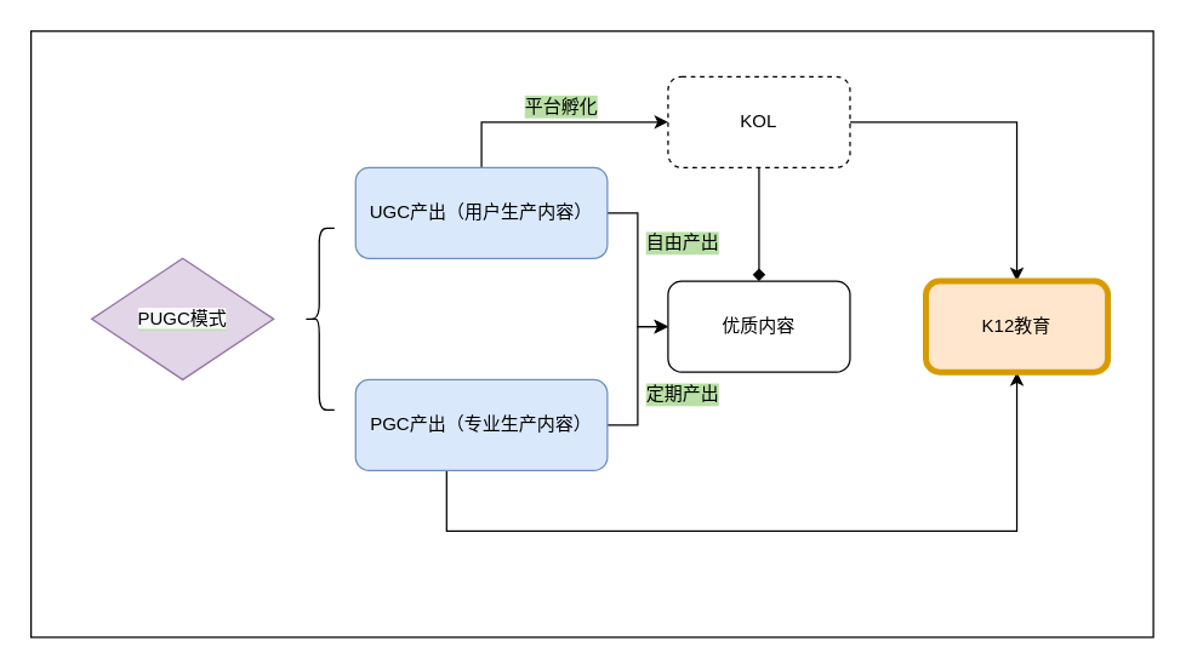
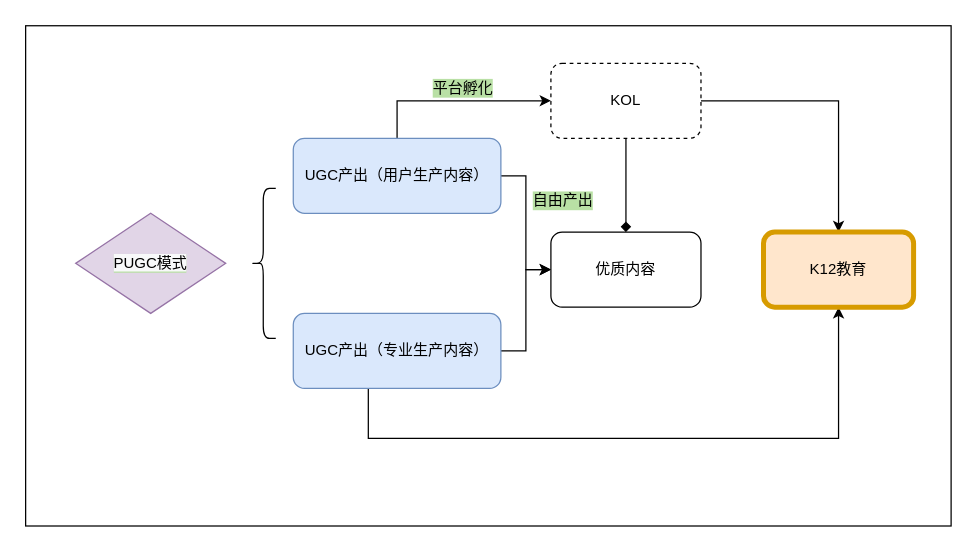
- <mxCell id="17" value="定期产出" style="text;html=1;strokeColor=none;fillColor=none;align=center;verticalAlign=middle;whiteSpace=wrap;rounded=0;labelBackgroundColor=#B9E0A5;" vertex="1" parent="1"><mxGeometry x="420" y="250" width="60" height="20" as="geometry" /></mxCell>
- <mxCell id="12" value="PGC产出（专业生产内容）" style="rounded=1;whiteSpace=wrap;html=1;align=center;fillColor=#dae8fc;strokeColor=#6c8ebf;" vertex="1" parent="1"><mxGeometry x="234" y="250" width="166" height="60" as="geometry" /></mxCell>
+ <mxCell id="12" value="UGC产出（专业生产内容）" style="rounded=1;whiteSpace=wrap;html=1;align=center;fillColor=#dae8fc;strokeColor=#6c8ebf;" vertex="1" parent="1"><mxGeometry x="234" y="250" width="166" height="60" as="geometry" /></mxCell>
